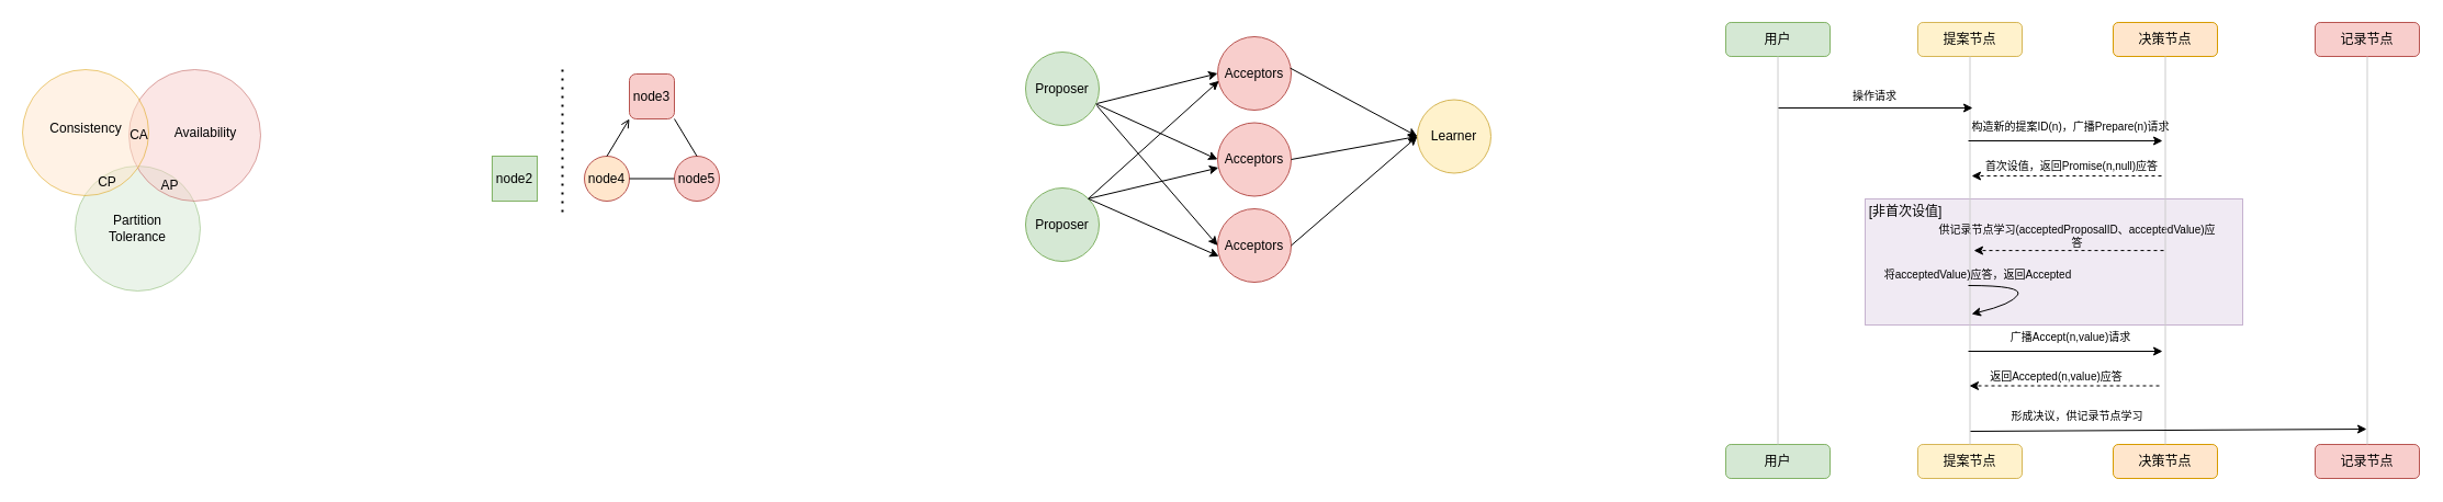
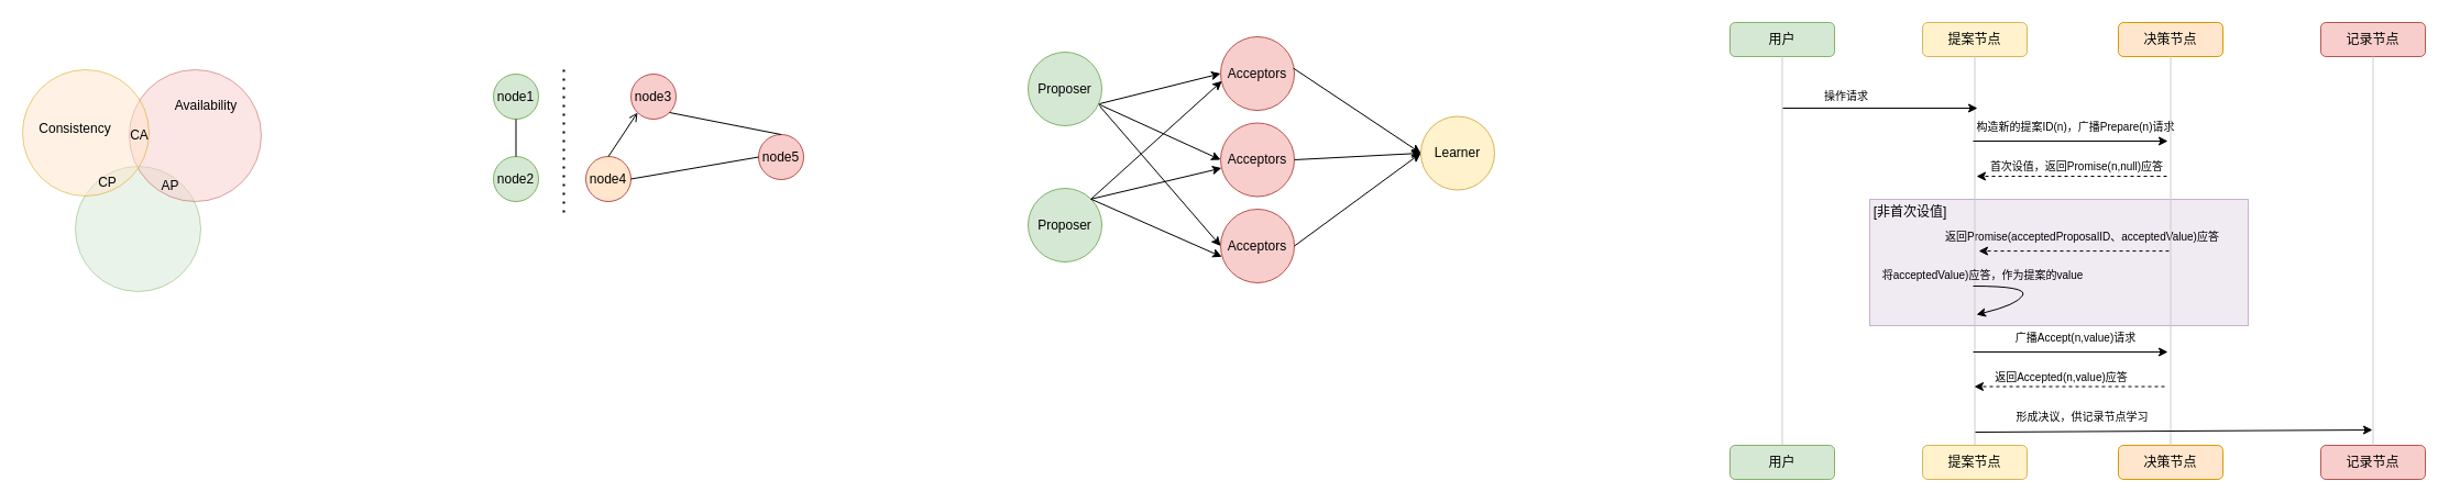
+ <mxCell id="15" value="node1" style="ellipse;whiteSpace=wrap;html=1;aspect=fixed;fillColor=#d5e8d4;strokeColor=#82b366;" vertex="1" parent="1"><mxGeometry x="448" y="67" width="41" height="41" as="geometry" /></mxCell>
- <mxCell id="17" value="node3" style="whiteSpace=wrap;html=1;aspect=fixed;fillColor=#f8cecc;strokeColor=#b85450;rounded=1;" vertex="1" parent="1"><mxGeometry x="573" y="67" width="41" height="41" as="geometry" /></mxCell>
+ <mxCell id="17" value="node3" style="ellipse;whiteSpace=wrap;html=1;aspect=fixed;fillColor=#f8cecc;strokeColor=#b85450;" vertex="1" parent="1"><mxGeometry x="573" y="67" width="41" height="41" as="geometry" /></mxCell>
- <mxCell id="53" value="操作请求" style="text;html=1;align=center;verticalAlign=middle;whiteSpace=wrap;rounded=0;fontSize=10;" vertex="1" parent="1"><mxGeometry x="1678" y="72" width="60" height="30" as="geometry" /></mxCell>
+ <mxCell id="53" value="操作请求" style="text;html=1;align=center;verticalAlign=middle;whiteSpace=wrap;rounded=0;fontSize=10;" vertex="1" parent="1"><mxGeometry x="1648" y="72" width="60" height="30" as="geometry" /></mxCell>
- <mxCell id="12" value="Consistency" style="text;html=1;align=center;verticalAlign=middle;whiteSpace=wrap;rounded=0;" vertex="1" parent="1"><mxGeometry x="47.5" y="101.5" width="60" height="30" as="geometry" /></mxCell>
+ <mxCell id="12" value="Consistency" style="text;html=1;align=center;verticalAlign=middle;whiteSpace=wrap;rounded=0;" vertex="1" parent="1"><mxGeometry x="37.5" y="101.5" width="60" height="30" as="geometry" /></mxCell>
- <mxCell id="13" value="Availability" style="text;html=1;align=center;verticalAlign=middle;whiteSpace=wrap;rounded=0;" vertex="1" parent="1"><mxGeometry x="157" y="105.5" width="60" height="30" as="geometry" /></mxCell>
+ <mxCell id="13" value="Availability" style="text;html=1;align=center;verticalAlign=middle;whiteSpace=wrap;rounded=0;" vertex="1" parent="1"><mxGeometry x="157" y="80.5" width="60" height="30" as="geometry" /></mxCell>
- <mxCell id="30" value="Learner" style="ellipse;whiteSpace=wrap;html=1;aspect=fixed;fillColor=#fff2cc;strokeColor=#d6b656;" vertex="1" parent="1"><mxGeometry x="1291" y="90.5" width="67" height="67" as="geometry" /></mxCell>
+ <mxCell id="30" value="Learner" style="ellipse;whiteSpace=wrap;html=1;aspect=fixed;fillColor=#fff2cc;strokeColor=#d6b656;" vertex="1" parent="1"><mxGeometry x="1291" y="105.5" width="67" height="67" as="geometry" /></mxCell>
+ <mxCell id="21" value="" style="endArrow=none;html=1;rounded=0;exitX=0.5;exitY=0;exitDx=0;exitDy=0;entryX=0.5;entryY=1;entryDx=0;entryDy=0;" edge="1" parent="1" source="16" target="15"><mxGeometry width="50" height="50" relative="1" as="geometry"><mxPoint x="422" y="158" as="sourcePoint" /><mxPoint x="472" y="108" as="targetPoint" /></mxGeometry></mxCell>
- <mxCell id="16" value="node2" style="whiteSpace=wrap;html=1;aspect=fixed;fillColor=#d5e8d4;strokeColor=#82b366;rounded=0;" vertex="1" parent="1"><mxGeometry x="448" y="142" width="41" height="41" as="geometry" /></mxCell>
+ <mxCell id="16" value="node2" style="ellipse;whiteSpace=wrap;html=1;aspect=fixed;fillColor=#d5e8d4;strokeColor=#82b366;" vertex="1" parent="1"><mxGeometry x="448" y="142" width="41" height="41" as="geometry" /></mxCell>
- <mxCell id="18" value="node5" style="ellipse;whiteSpace=wrap;html=1;aspect=fixed;fillColor=#f8cecc;strokeColor=#b85450;" vertex="1" parent="1"><mxGeometry x="614" y="142" width="41" height="41" as="geometry" /></mxCell>
+ <mxCell id="18" value="node5" style="ellipse;whiteSpace=wrap;html=1;aspect=fixed;fillColor=#f8cecc;strokeColor=#b85450;" vertex="1" parent="1"><mxGeometry x="689" y="122" width="41" height="41" as="geometry" /></mxCell>
- <mxCell id="14" value="Partition&lt;br&gt;Tolerance" style="text;html=1;align=center;verticalAlign=middle;whiteSpace=wrap;rounded=0;" vertex="1" parent="1"><mxGeometry x="95" y="193" width="60" height="30" as="geometry" /></mxCell>
- <mxCell id="4" value="供记录节点学习(acceptedProposalID、acceptedValue)应答" style="text;html=1;align=center;verticalAlign=middle;whiteSpace=wrap;rounded=0;fontSize=10;" vertex="1" parent="1"><mxGeometry x="1765" y="200" width="255" height="30.5" as="geometry" /></mxCell>
+ <mxCell id="4" value="返回Promise(acceptedProposalID、acceptedValue)应答" style="text;html=1;align=center;verticalAlign=middle;whiteSpace=wrap;rounded=0;fontSize=10;" vertex="1" parent="1"><mxGeometry x="1765" y="200" width="255" height="30.5" as="geometry" /></mxCell>
- <mxCell id="58" value="将acceptedValue)应答，返回Accepted" style="text;html=1;align=center;verticalAlign=middle;whiteSpace=wrap;rounded=0;fontSize=10;" vertex="1" parent="1"><mxGeometry x="1706" y="234.5" width="192" height="30.5" as="geometry" /></mxCell>
+ <mxCell id="58" value="将acceptedValue)应答，作为提案的value" style="text;html=1;align=center;verticalAlign=middle;whiteSpace=wrap;rounded=0;fontSize=10;" vertex="1" parent="1"><mxGeometry x="1706" y="234.5" width="192" height="30.5" as="geometry" /></mxCell>
